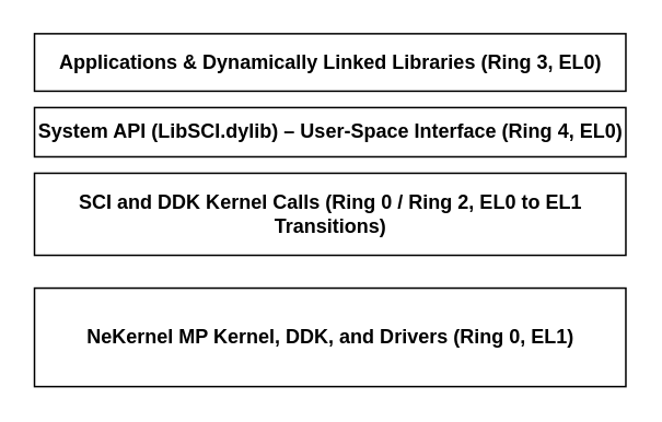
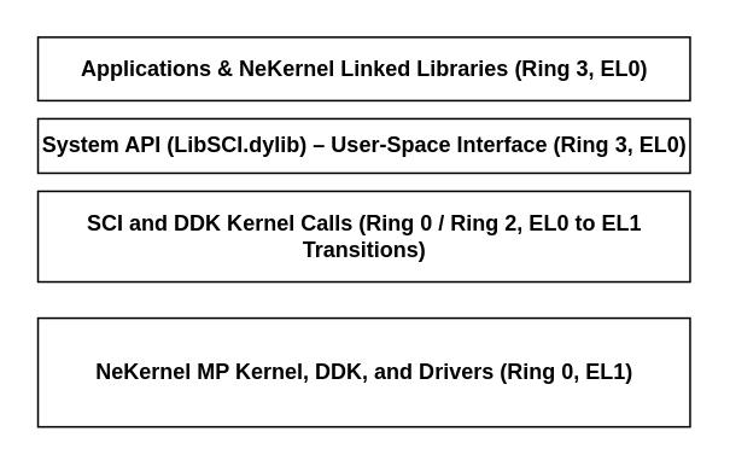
- <mxCell id="3" value="&lt;p class=&quot;p1&quot;&gt;&lt;b&gt;Applications &amp;amp; Dynamically Linked Libraries (Ring 3, EL0)&lt;/b&gt;&lt;/p&gt;" style="rounded=0;whiteSpace=wrap;html=1;" parent="1" vertex="1"><mxGeometry x="20.5" y="20" width="360" height="35" as="geometry" /></mxCell>
+ <mxCell id="3" value="&lt;p class=&quot;p1&quot;&gt;&lt;b&gt;Applications &amp;amp; NeKernel Linked Libraries (Ring 3, EL0)&lt;/b&gt;&lt;/p&gt;" style="rounded=0;whiteSpace=wrap;html=1;" parent="1" vertex="1"><mxGeometry x="20.5" y="20" width="360" height="35" as="geometry" /></mxCell>
- <mxCell id="2" value="&lt;p class=&quot;p1&quot;&gt;&lt;b&gt;System API (LibSCI.dylib) – User-Space Interface (Ring 4, EL0)&lt;/b&gt;&lt;/p&gt;" style="rounded=0;whiteSpace=wrap;html=1;" parent="1" vertex="1"><mxGeometry x="20.5" y="65" width="360" height="30" as="geometry" /></mxCell>
+ <mxCell id="2" value="&lt;p class=&quot;p1&quot;&gt;&lt;b&gt;System API (LibSCI.dylib) – User-Space Interface (Ring 3, EL0)&lt;/b&gt;&lt;/p&gt;" style="rounded=0;whiteSpace=wrap;html=1;" parent="1" vertex="1"><mxGeometry x="20.5" y="65" width="360" height="30" as="geometry" /></mxCell>
